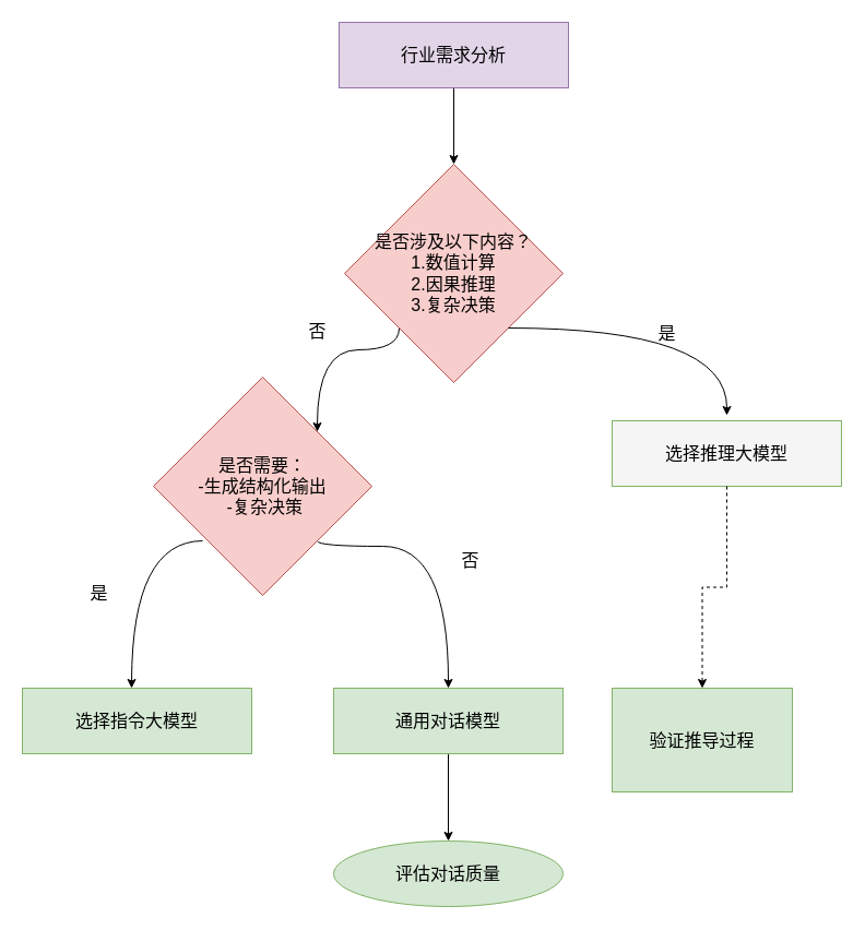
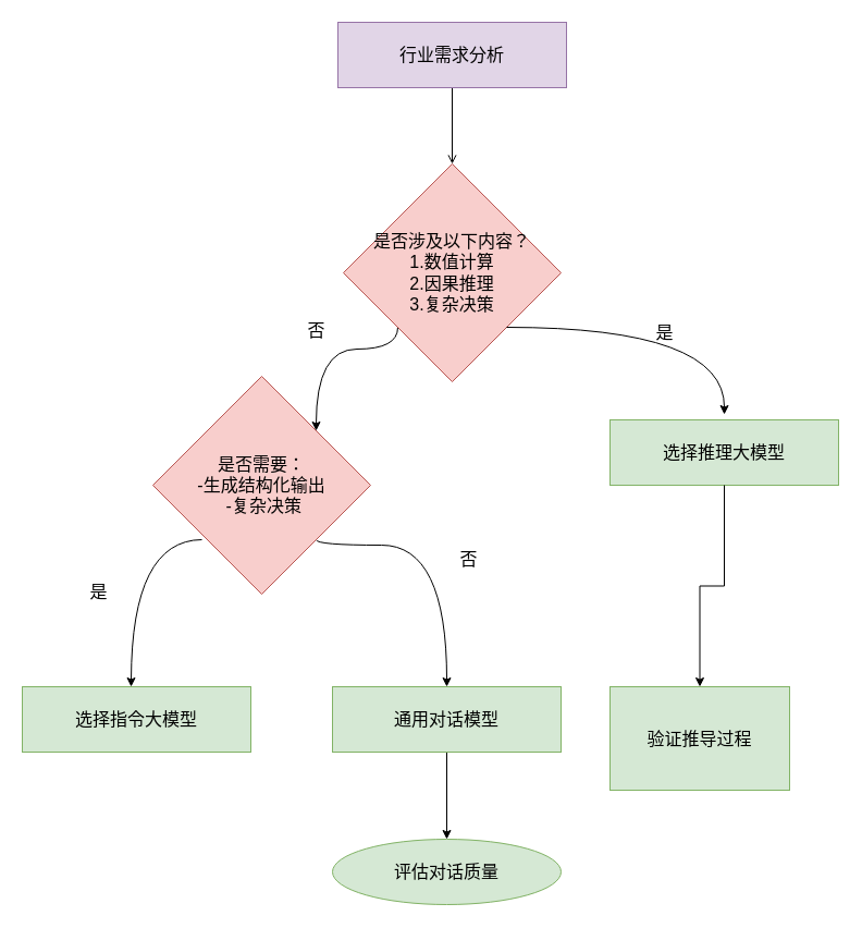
- <mxCell id="2" style="edgeStyle=orthogonalEdgeStyle;rounded=0;orthogonalLoop=1;jettySize=auto;html=1;fontSize=16;" edge="1" parent="1" source="3" target="5"><mxGeometry relative="1" as="geometry" /></mxCell>
+ <mxCell id="2" style="edgeStyle=orthogonalEdgeStyle;rounded=0;orthogonalLoop=1;jettySize=auto;html=1;fontSize=16;endArrow=open;" edge="1" parent="1" source="3" target="5"><mxGeometry relative="1" as="geometry" /></mxCell>
- <mxCell id="6" value="&lt;font style=&quot;vertical-align: inherit;&quot; class=&quot;notranslate fyzs-translate-target fyzs-translate-target-wrapper&quot;&gt;&lt;font style=&quot;vertical-align: inherit;&quot; class=&quot;notranslate fyzs-translate-target fyzs-translate-target-box&quot;&gt;&lt;font style=&quot;vertical-align: inherit;&quot; title=&quot;h&quot; class=&quot;notranslate fyzs-translate-target fyzs-translate-target-text&quot;&gt;选择推理大模型&lt;/font&gt;&lt;/font&gt;&lt;/font&gt;" style="rounded=0;whiteSpace=wrap;html=1;fontSize=16;fillColor=#f5f5f5;strokeColor=#82b366;" vertex="1" parent="1"><mxGeometry x="560" y="385" width="210" height="60" as="geometry" /></mxCell>
+ <mxCell id="6" value="&lt;font style=&quot;vertical-align: inherit;&quot; class=&quot;notranslate fyzs-translate-target fyzs-translate-target-wrapper&quot;&gt;&lt;font style=&quot;vertical-align: inherit;&quot; class=&quot;notranslate fyzs-translate-target fyzs-translate-target-box&quot;&gt;&lt;font style=&quot;vertical-align: inherit;&quot; title=&quot;h&quot; class=&quot;notranslate fyzs-translate-target fyzs-translate-target-text&quot;&gt;选择推理大模型&lt;/font&gt;&lt;/font&gt;&lt;/font&gt;" style="rounded=0;whiteSpace=wrap;html=1;fontSize=16;fillColor=#d5e8d4;strokeColor=#82b366;" vertex="1" parent="1"><mxGeometry x="560" y="385" width="210" height="60" as="geometry" /></mxCell>
- <mxCell id="18" style="edgeStyle=orthogonalEdgeStyle;rounded=0;orthogonalLoop=1;jettySize=auto;html=1;entryX=0.5;entryY=0;entryDx=0;entryDy=0;fontSize=16;dashed=1;" edge="1" parent="1" source="6" target="7"><mxGeometry relative="1" as="geometry" /></mxCell>
+ <mxCell id="18" style="edgeStyle=orthogonalEdgeStyle;rounded=0;orthogonalLoop=1;jettySize=auto;html=1;entryX=0.5;entryY=0;entryDx=0;entryDy=0;fontSize=16;" edge="1" parent="1" source="6" target="7"><mxGeometry relative="1" as="geometry" /></mxCell>
